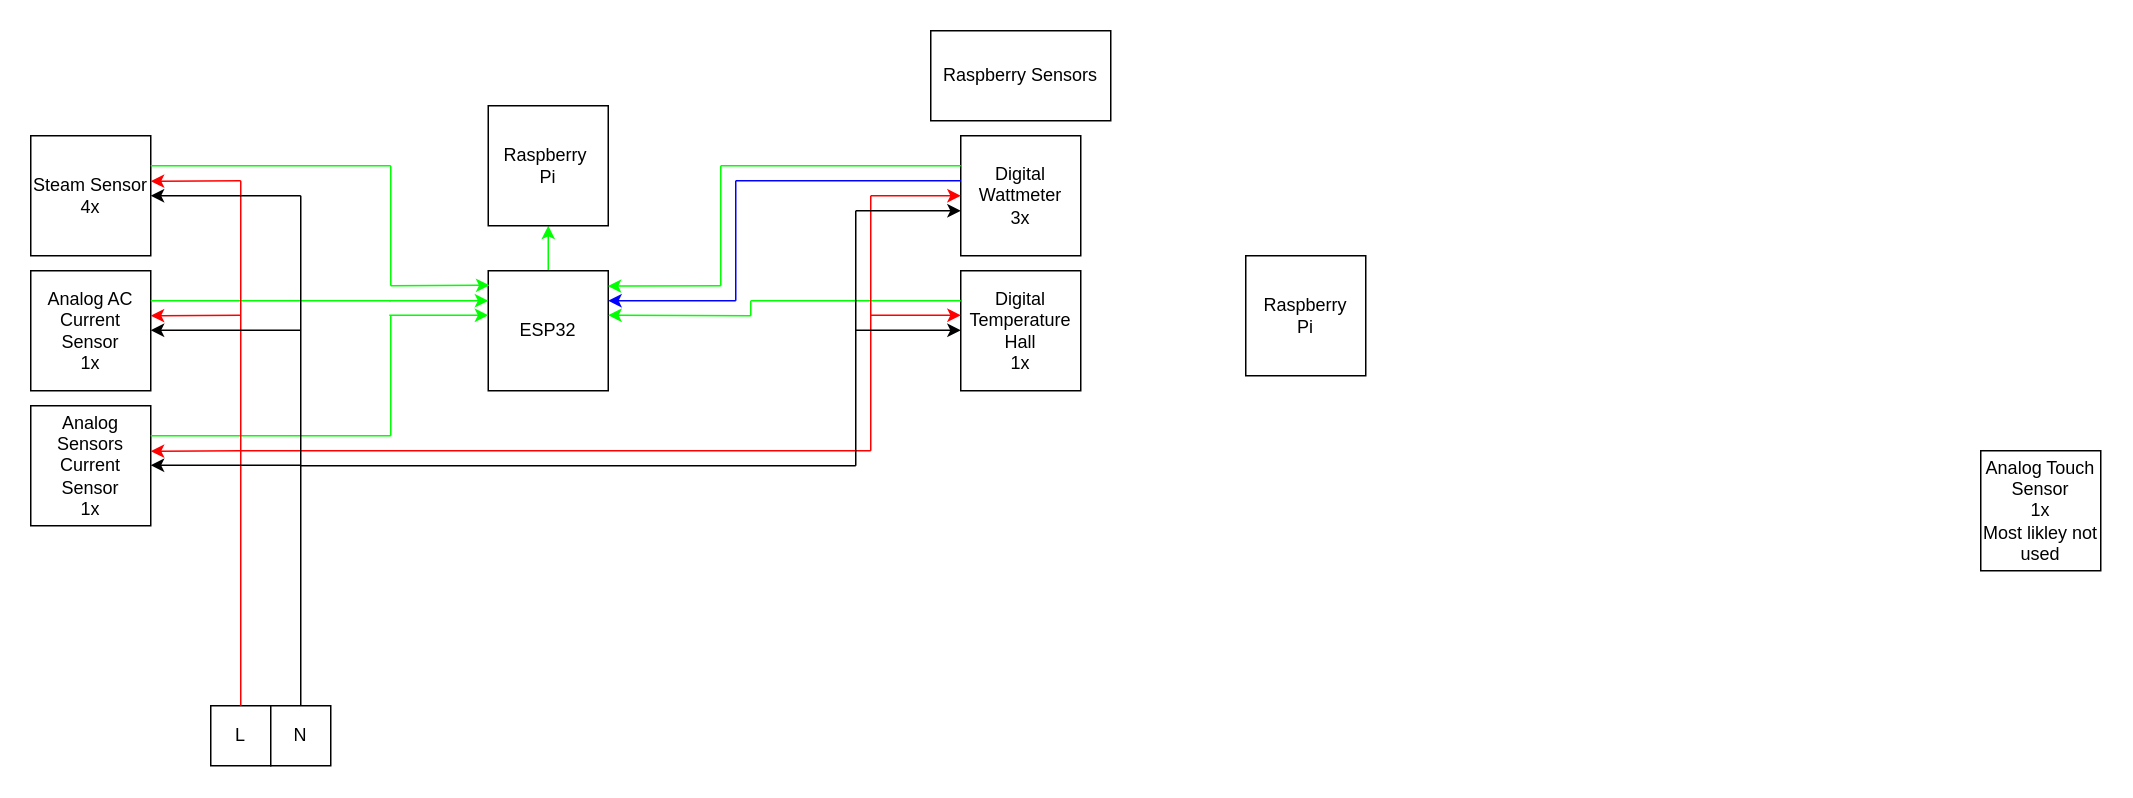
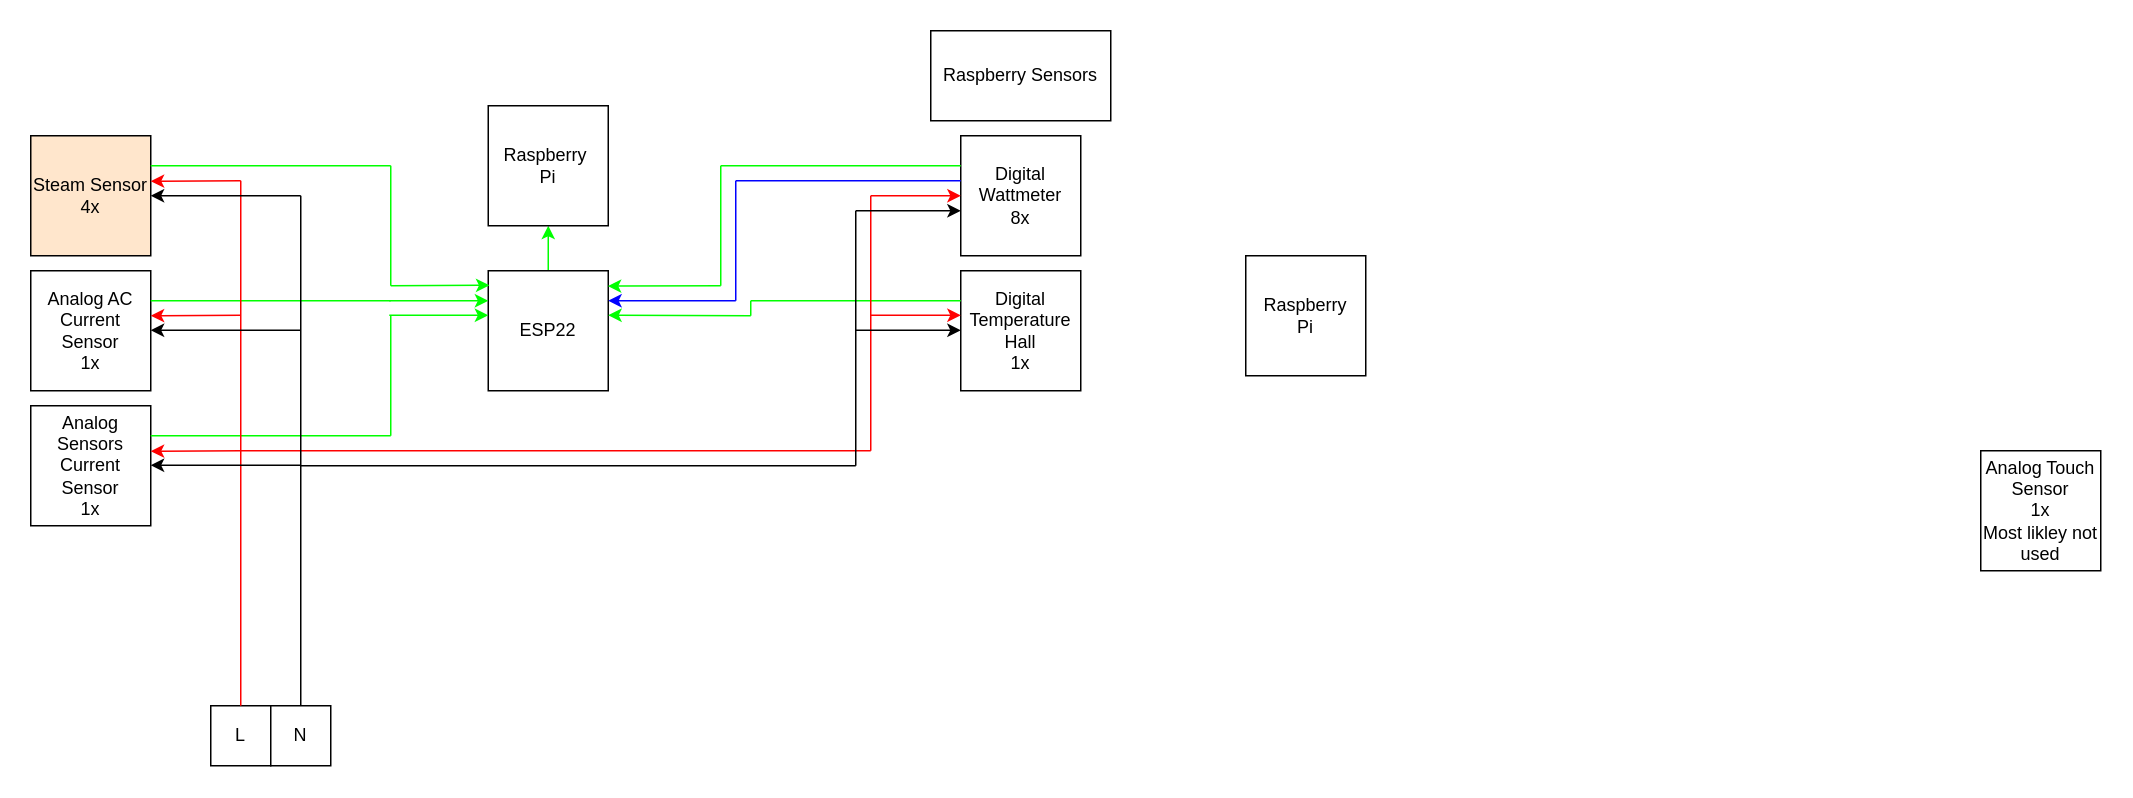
- <mxCell id="3" value="Steam Sensor&lt;br&gt;4x" style="whiteSpace=wrap;html=1;aspect=fixed;" vertex="1" parent="1"><mxGeometry x="20" y="90" width="80" height="80" as="geometry" /></mxCell>
+ <mxCell id="3" value="Steam Sensor&lt;br&gt;4x" style="whiteSpace=wrap;html=1;aspect=fixed;fillColor=#ffe6cc;" vertex="1" parent="1"><mxGeometry x="20" y="90" width="80" height="80" as="geometry" /></mxCell>
- <mxCell id="7" value="Digital Wattmeter&lt;div&gt;3x&lt;/div&gt;" style="whiteSpace=wrap;html=1;aspect=fixed;" vertex="1" parent="1"><mxGeometry x="640" y="90" width="80" height="80" as="geometry" /></mxCell>
+ <mxCell id="7" value="Digital Wattmeter&lt;div&gt;8x&lt;/div&gt;" style="whiteSpace=wrap;html=1;aspect=fixed;" vertex="1" parent="1"><mxGeometry x="640" y="90" width="80" height="80" as="geometry" /></mxCell>
- <mxCell id="11" value="ESP32" style="whiteSpace=wrap;html=1;aspect=fixed;" vertex="1" parent="1"><mxGeometry x="325" y="180" width="80" height="80" as="geometry" /></mxCell>
+ <mxCell id="11" value="ESP22" style="whiteSpace=wrap;html=1;aspect=fixed;" vertex="1" parent="1"><mxGeometry x="325" y="180" width="80" height="80" as="geometry" /></mxCell>
